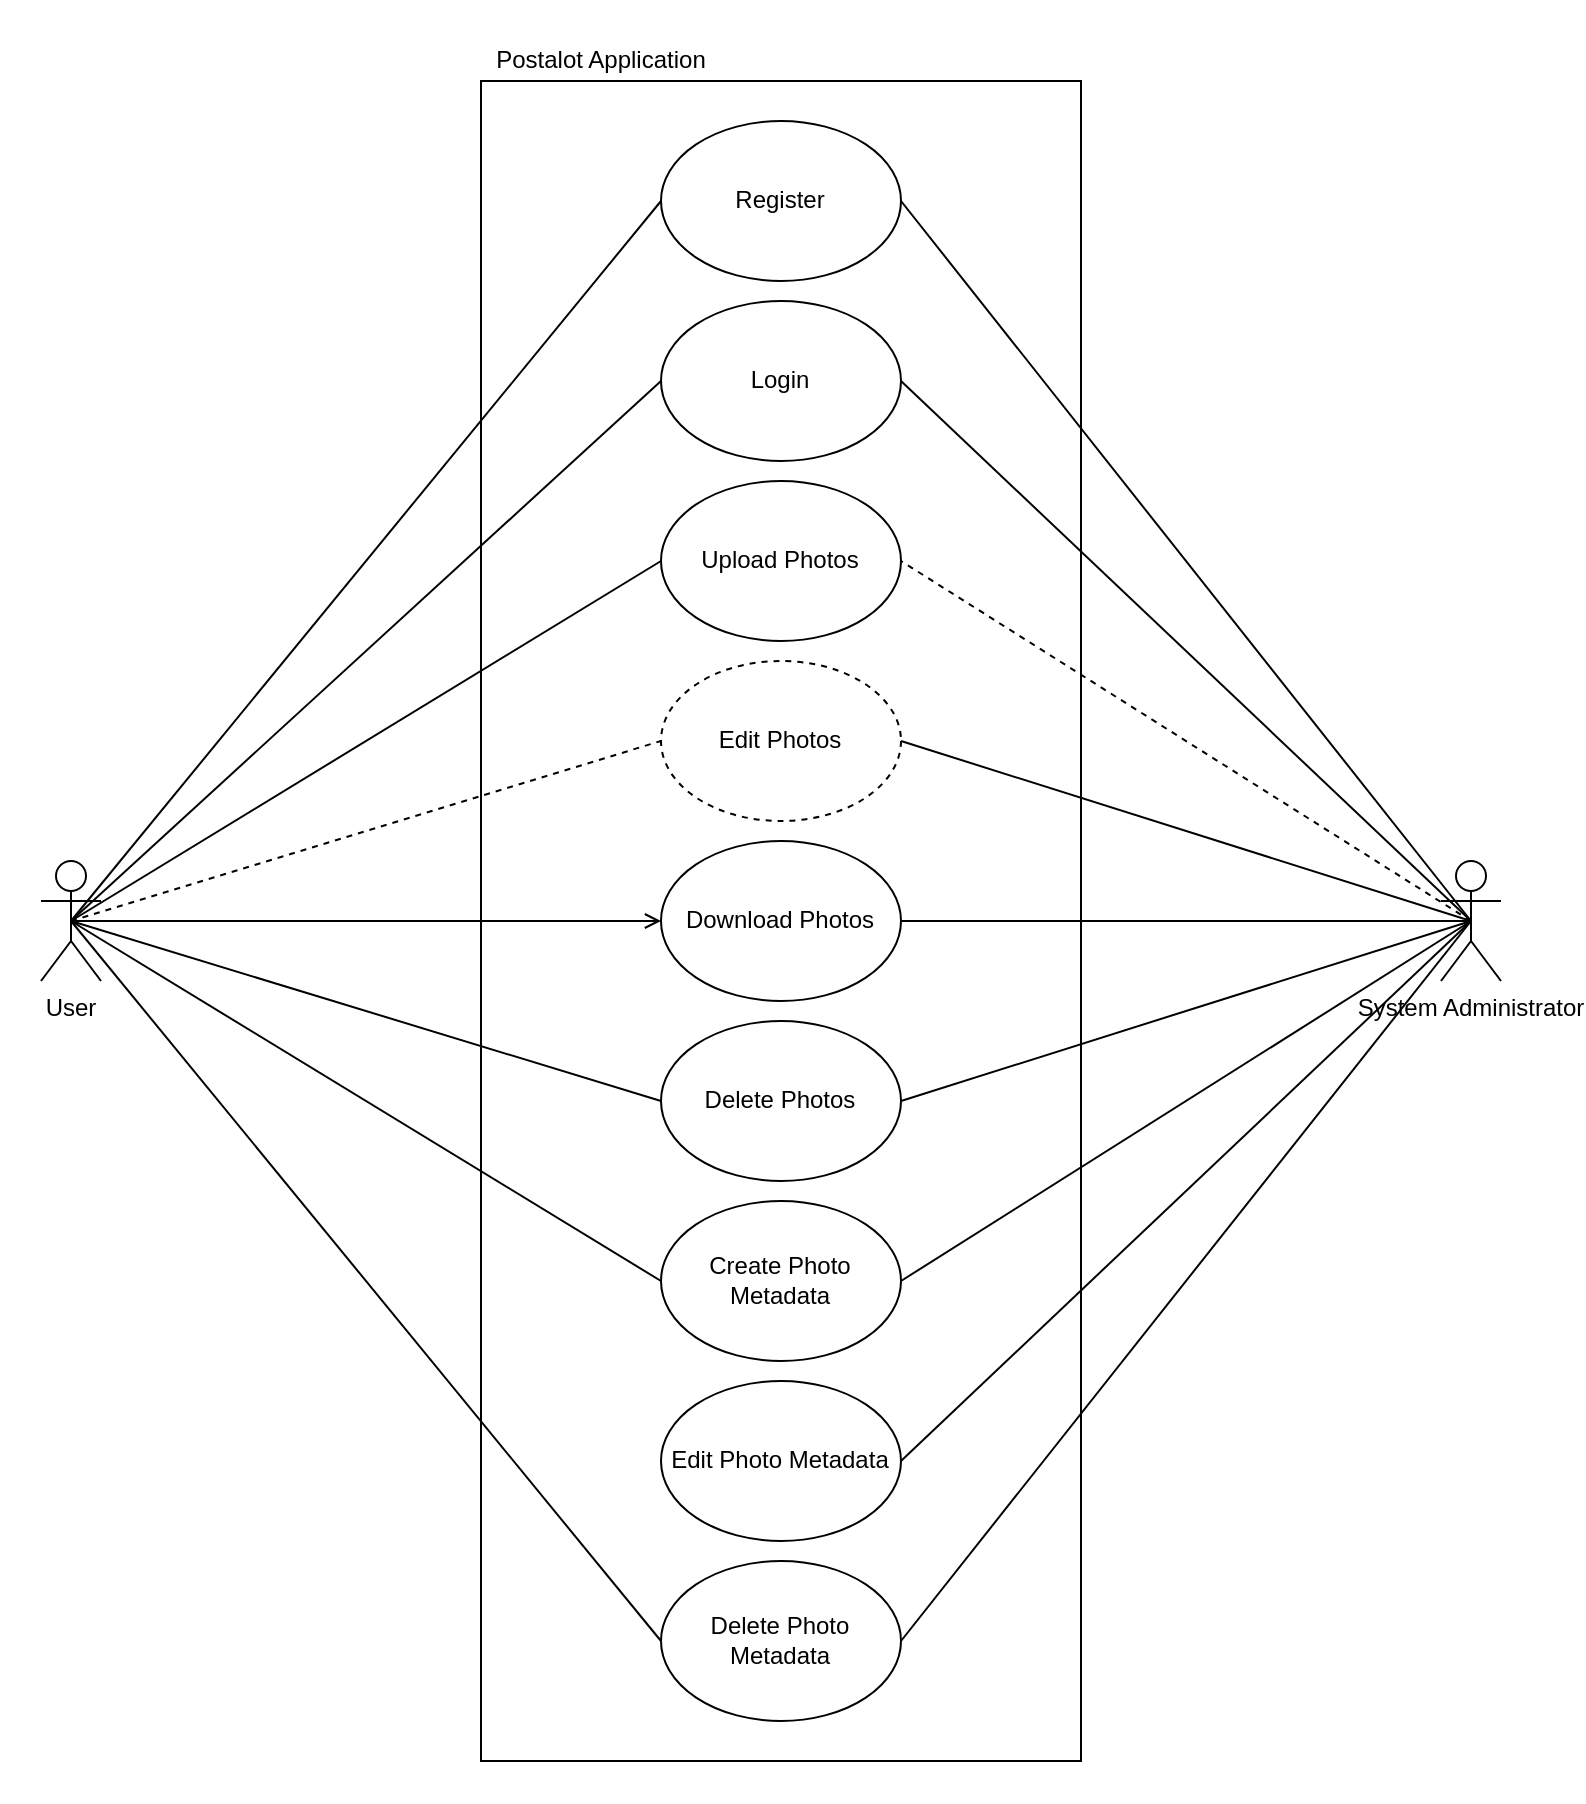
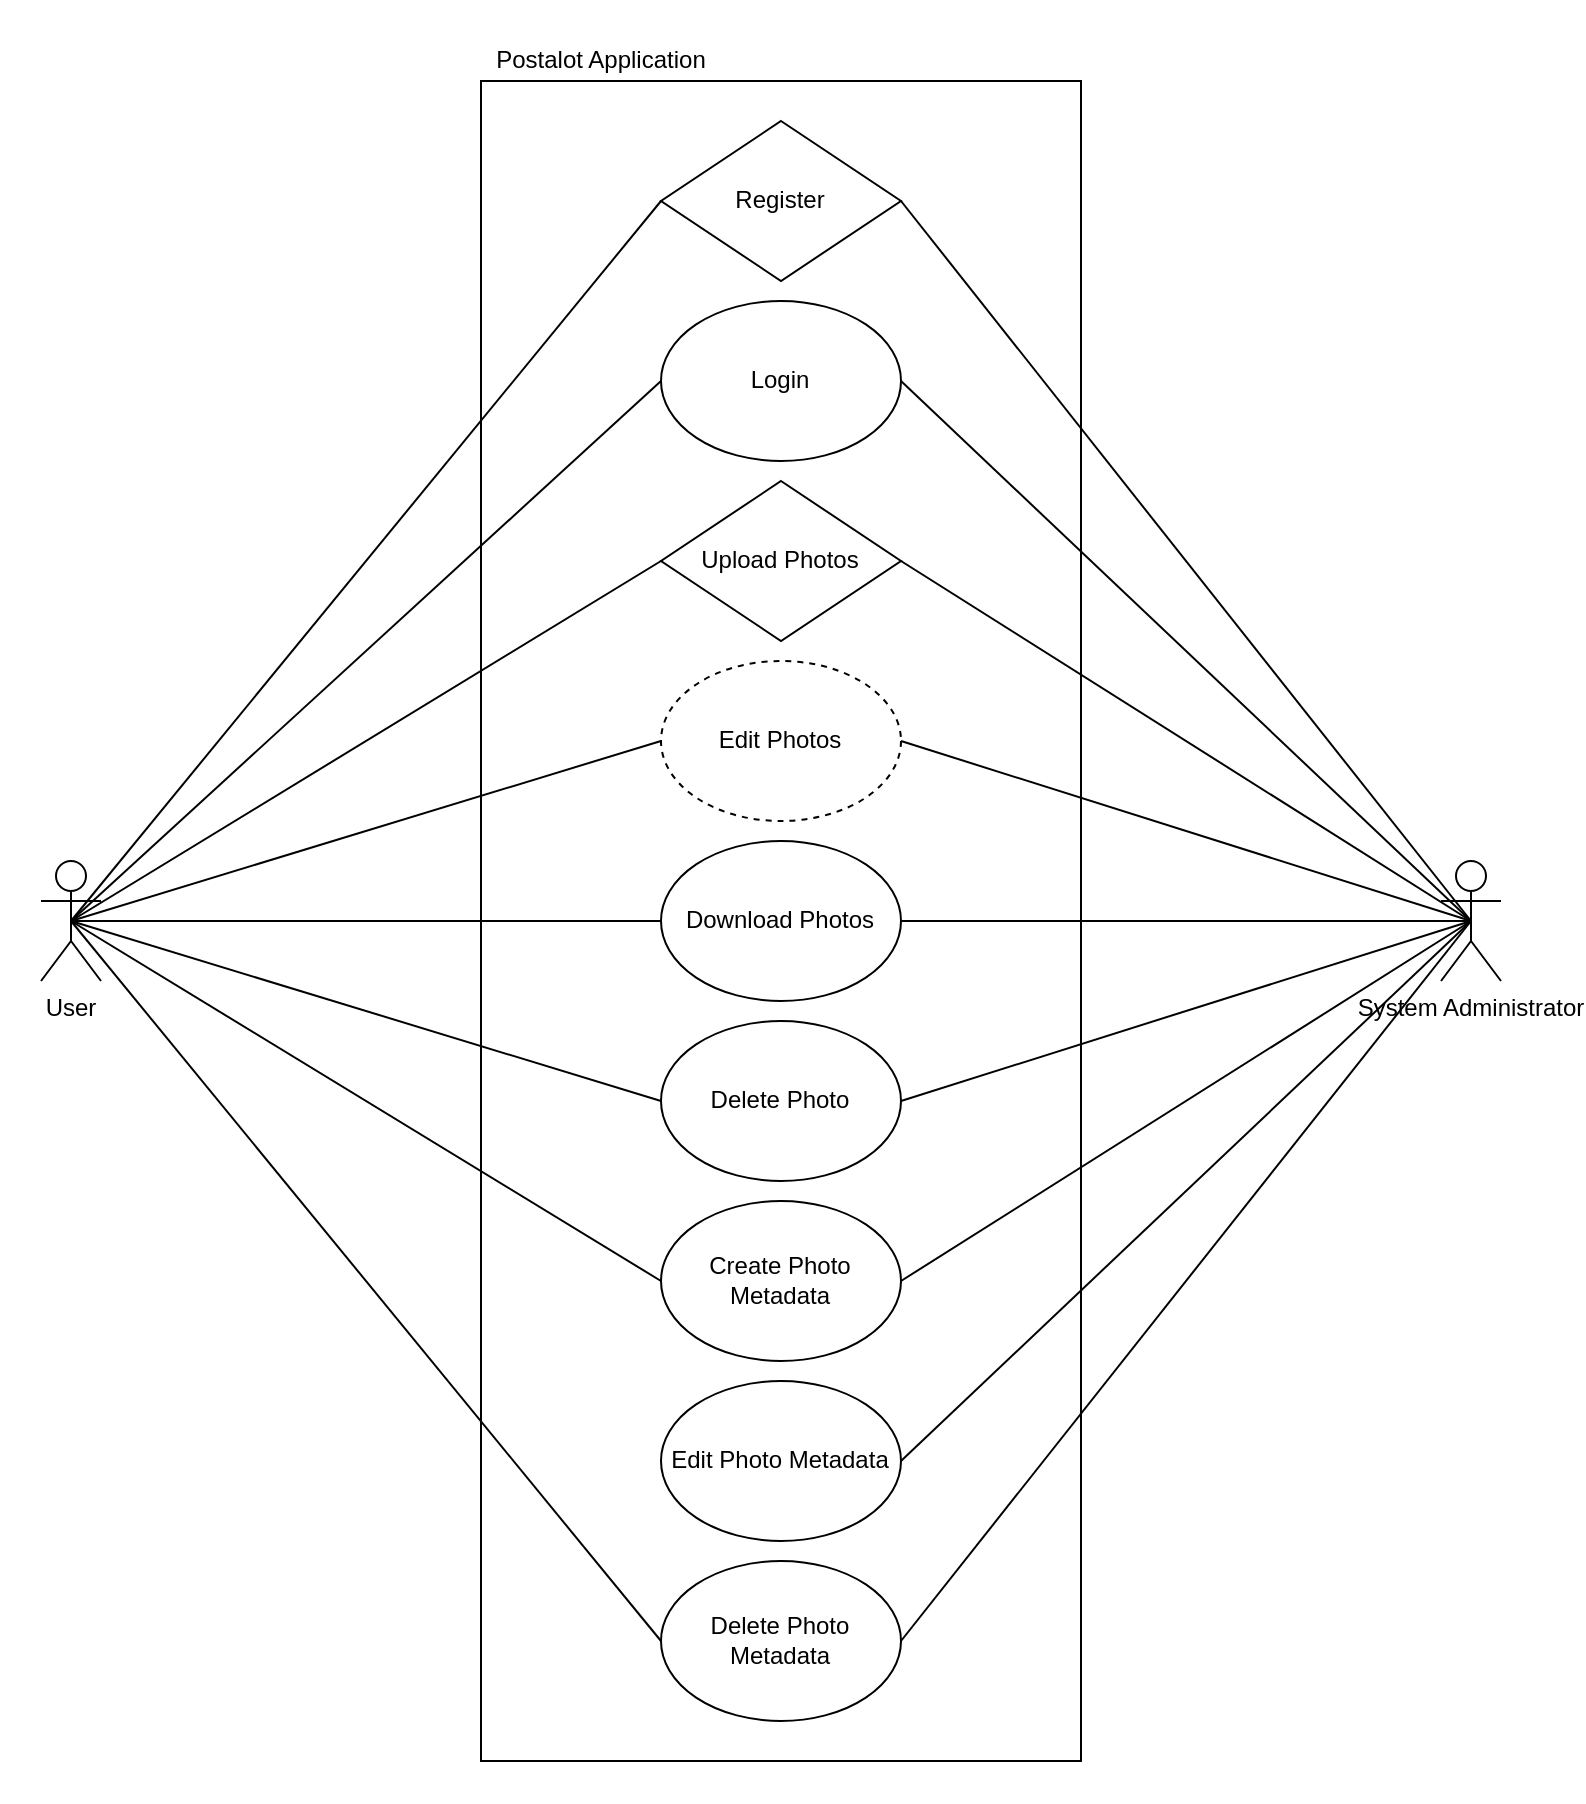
- <mxCell id="13" value="Register" style="ellipse;whiteSpace=wrap;html=1;" vertex="1" parent="1"><mxGeometry x="330" y="60" width="120" height="80" as="geometry" /></mxCell>
+ <mxCell id="13" value="Register" style="rhombus;whiteSpace=wrap;html=1;" vertex="1" parent="1"><mxGeometry x="330" y="60" width="120" height="80" as="geometry" /></mxCell>
- <mxCell id="3" value="Upload Photos" style="ellipse;whiteSpace=wrap;html=1;" vertex="1" parent="1"><mxGeometry x="330" y="240" width="120" height="80" as="geometry" /></mxCell>
+ <mxCell id="3" value="Upload Photos" style="rhombus;whiteSpace=wrap;html=1;" vertex="1" parent="1"><mxGeometry x="330" y="240" width="120" height="80" as="geometry" /></mxCell>
- <mxCell id="28" value="" style="endArrow=none;html=1;rounded=0;entryX=1;entryY=0.5;entryDx=0;entryDy=0;exitX=0.5;exitY=0.5;exitDx=0;exitDy=0;exitPerimeter=0;dashed=1;" edge="1" parent="1" source="11" target="3"><mxGeometry width="50" height="50" relative="1" as="geometry"><mxPoint x="350" y="410" as="sourcePoint" /><mxPoint x="400" y="360" as="targetPoint" /></mxGeometry></mxCell>
+ <mxCell id="28" value="" style="endArrow=none;html=1;rounded=0;entryX=1;entryY=0.5;entryDx=0;entryDy=0;exitX=0.5;exitY=0.5;exitDx=0;exitDy=0;exitPerimeter=0;" edge="1" parent="1" source="11" target="3"><mxGeometry width="50" height="50" relative="1" as="geometry"><mxPoint x="350" y="410" as="sourcePoint" /><mxPoint x="400" y="360" as="targetPoint" /></mxGeometry></mxCell>
- <mxCell id="18" value="" style="endArrow=none;html=1;rounded=0;exitX=0.5;exitY=0.5;exitDx=0;exitDy=0;exitPerimeter=0;entryX=0;entryY=0.5;entryDx=0;entryDy=0;dashed=1;" edge="1" parent="1" source="10" target="4"><mxGeometry width="50" height="50" relative="1" as="geometry"><mxPoint x="230" y="410" as="sourcePoint" /><mxPoint x="280" y="360" as="targetPoint" /></mxGeometry></mxCell>
+ <mxCell id="18" value="" style="endArrow=none;html=1;rounded=0;exitX=0.5;exitY=0.5;exitDx=0;exitDy=0;exitPerimeter=0;entryX=0;entryY=0.5;entryDx=0;entryDy=0;" edge="1" parent="1" source="10" target="4"><mxGeometry width="50" height="50" relative="1" as="geometry"><mxPoint x="230" y="410" as="sourcePoint" /><mxPoint x="280" y="360" as="targetPoint" /></mxGeometry></mxCell>
- <mxCell id="17" value="" style="endArrow=open;html=1;rounded=0;exitX=0.5;exitY=0.5;exitDx=0;exitDy=0;exitPerimeter=0;entryX=0;entryY=0.5;entryDx=0;entryDy=0;" edge="1" parent="1" source="10" target="5"><mxGeometry width="50" height="50" relative="1" as="geometry"><mxPoint x="230" y="410" as="sourcePoint" /><mxPoint x="280" y="360" as="targetPoint" /></mxGeometry></mxCell>
+ <mxCell id="17" value="" style="endArrow=none;html=1;rounded=0;exitX=0.5;exitY=0.5;exitDx=0;exitDy=0;exitPerimeter=0;entryX=0;entryY=0.5;entryDx=0;entryDy=0;" edge="1" parent="1" source="10" target="5"><mxGeometry width="50" height="50" relative="1" as="geometry"><mxPoint x="230" y="410" as="sourcePoint" /><mxPoint x="280" y="360" as="targetPoint" /></mxGeometry></mxCell>
- <mxCell id="6" value="Delete Photos" style="ellipse;whiteSpace=wrap;html=1;" vertex="1" parent="1"><mxGeometry x="330" y="510" width="120" height="80" as="geometry" /></mxCell>
+ <mxCell id="6" value="Delete Photo" style="ellipse;whiteSpace=wrap;html=1;" vertex="1" parent="1"><mxGeometry x="330" y="510" width="120" height="80" as="geometry" /></mxCell>
